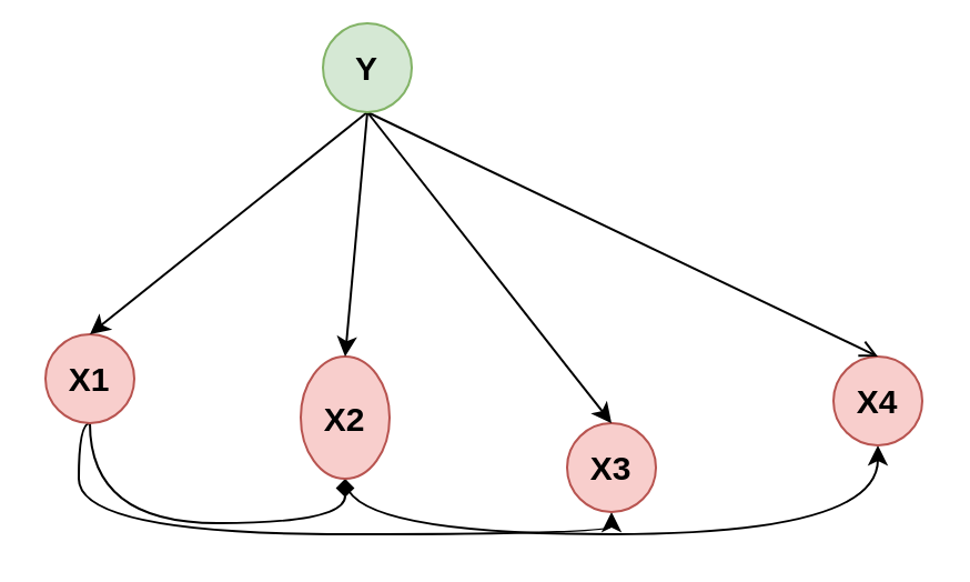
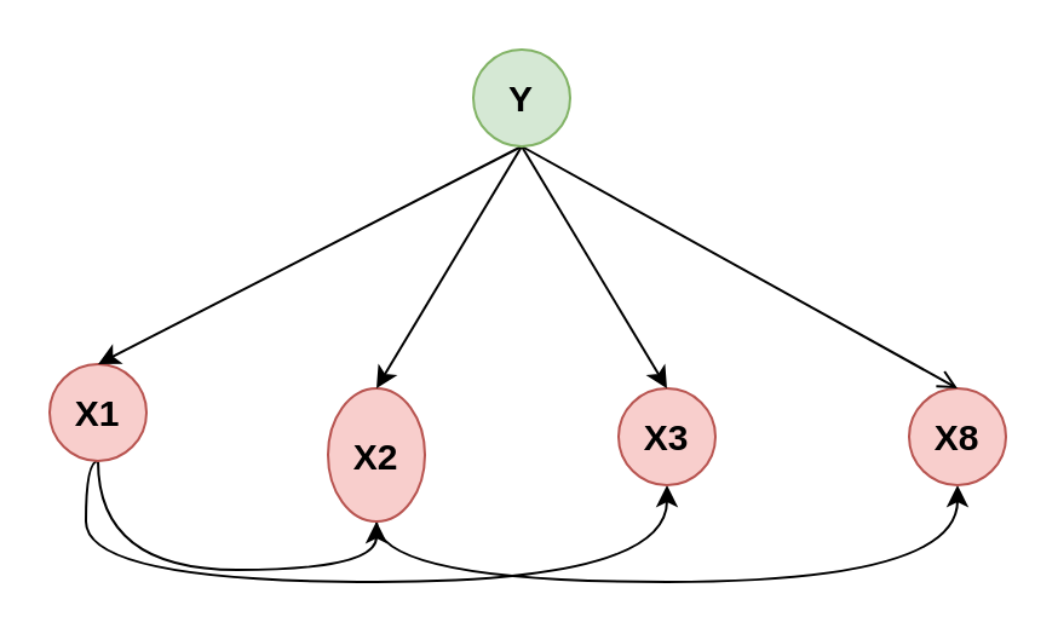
- <mxCell id="13" value="&lt;span style=&quot;font-size: 15px&quot;&gt;&lt;b&gt;Y&lt;/b&gt;&lt;/span&gt;" style="ellipse;whiteSpace=wrap;html=1;aspect=fixed;fillColor=#d5e8d4;strokeColor=#82b366;" vertex="1" parent="1"><mxGeometry x="145" y="10" width="40" height="40" as="geometry" /></mxCell>
+ <mxCell id="13" value="&lt;span style=&quot;font-size: 15px&quot;&gt;&lt;b&gt;Y&lt;/b&gt;&lt;/span&gt;" style="ellipse;whiteSpace=wrap;html=1;aspect=fixed;fillColor=#d5e8d4;strokeColor=#82b366;" vertex="1" parent="1"><mxGeometry x="195" y="20" width="40" height="40" as="geometry" /></mxCell>
- <mxCell id="8" value="&lt;span style=&quot;font-size: 15px&quot;&gt;&lt;b&gt;X4&lt;/b&gt;&lt;/span&gt;" style="ellipse;whiteSpace=wrap;html=1;aspect=fixed;fillColor=#f8cecc;strokeColor=#b85450;" parent="1" vertex="1"><mxGeometry x="375" y="160" width="40" height="40" as="geometry" /></mxCell>
+ <mxCell id="8" value="&lt;span style=&quot;font-size: 15px&quot;&gt;&lt;b&gt;X8&lt;/b&gt;&lt;/span&gt;" style="ellipse;whiteSpace=wrap;html=1;aspect=fixed;fillColor=#f8cecc;strokeColor=#b85450;" parent="1" vertex="1"><mxGeometry x="375" y="160" width="40" height="40" as="geometry" /></mxCell>
- <mxCell id="7" value="&lt;span style=&quot;font-size: 15px&quot;&gt;&lt;b&gt;X3&lt;/b&gt;&lt;/span&gt;" style="ellipse;whiteSpace=wrap;html=1;aspect=fixed;fillColor=#f8cecc;strokeColor=#b85450;" parent="1" vertex="1"><mxGeometry x="255" y="190" width="40" height="40" as="geometry" /></mxCell>
+ <mxCell id="7" value="&lt;span style=&quot;font-size: 15px&quot;&gt;&lt;b&gt;X3&lt;/b&gt;&lt;/span&gt;" style="ellipse;whiteSpace=wrap;html=1;aspect=fixed;fillColor=#f8cecc;strokeColor=#b85450;" parent="1" vertex="1"><mxGeometry x="255" y="160" width="40" height="40" as="geometry" /></mxCell>
- <mxCell id="2" style="edgeStyle=orthogonalEdgeStyle;rounded=0;orthogonalLoop=1;jettySize=auto;html=1;exitX=0.5;exitY=1;exitDx=0;exitDy=0;entryX=0.5;entryY=1;entryDx=0;entryDy=0;curved=1;endArrow=diamond;" edge="1" parent="1" source="4" target="6"><mxGeometry relative="1" as="geometry" /></mxCell>
+ <mxCell id="2" style="edgeStyle=orthogonalEdgeStyle;rounded=0;orthogonalLoop=1;jettySize=auto;html=1;exitX=0.5;exitY=1;exitDx=0;exitDy=0;entryX=0.5;entryY=1;entryDx=0;entryDy=0;curved=1;" edge="1" parent="1" source="4" target="6"><mxGeometry relative="1" as="geometry" /></mxCell>
